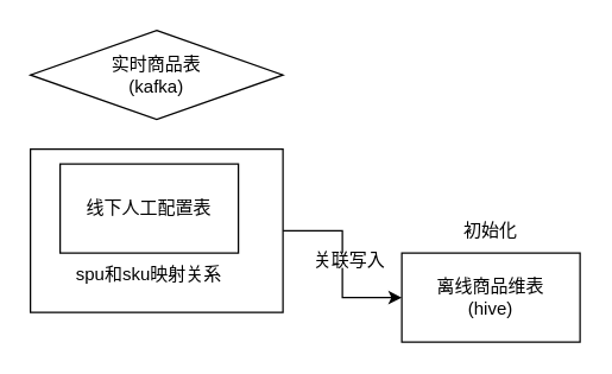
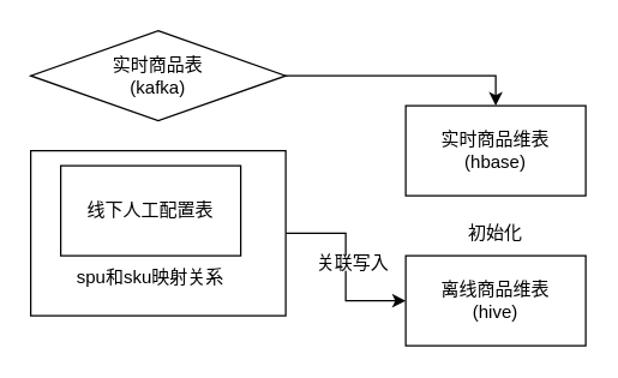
+ <mxCell id="9" style="edgeStyle=orthogonalEdgeStyle;rounded=0;orthogonalLoop=1;jettySize=auto;html=1;exitX=1;exitY=0.5;exitDx=0;exitDy=0;entryX=0.5;entryY=0;entryDx=0;entryDy=0;" edge="1" parent="1" source="10" target="5"><mxGeometry relative="1" as="geometry" /></mxCell>
+ <mxCell id="5" value="实时商品维表&lt;br&gt;(hbase)" style="rounded=0;whiteSpace=wrap;html=1;" vertex="1" parent="1"><mxGeometry x="270" y="70" width="120" height="60" as="geometry" /></mxCell>
